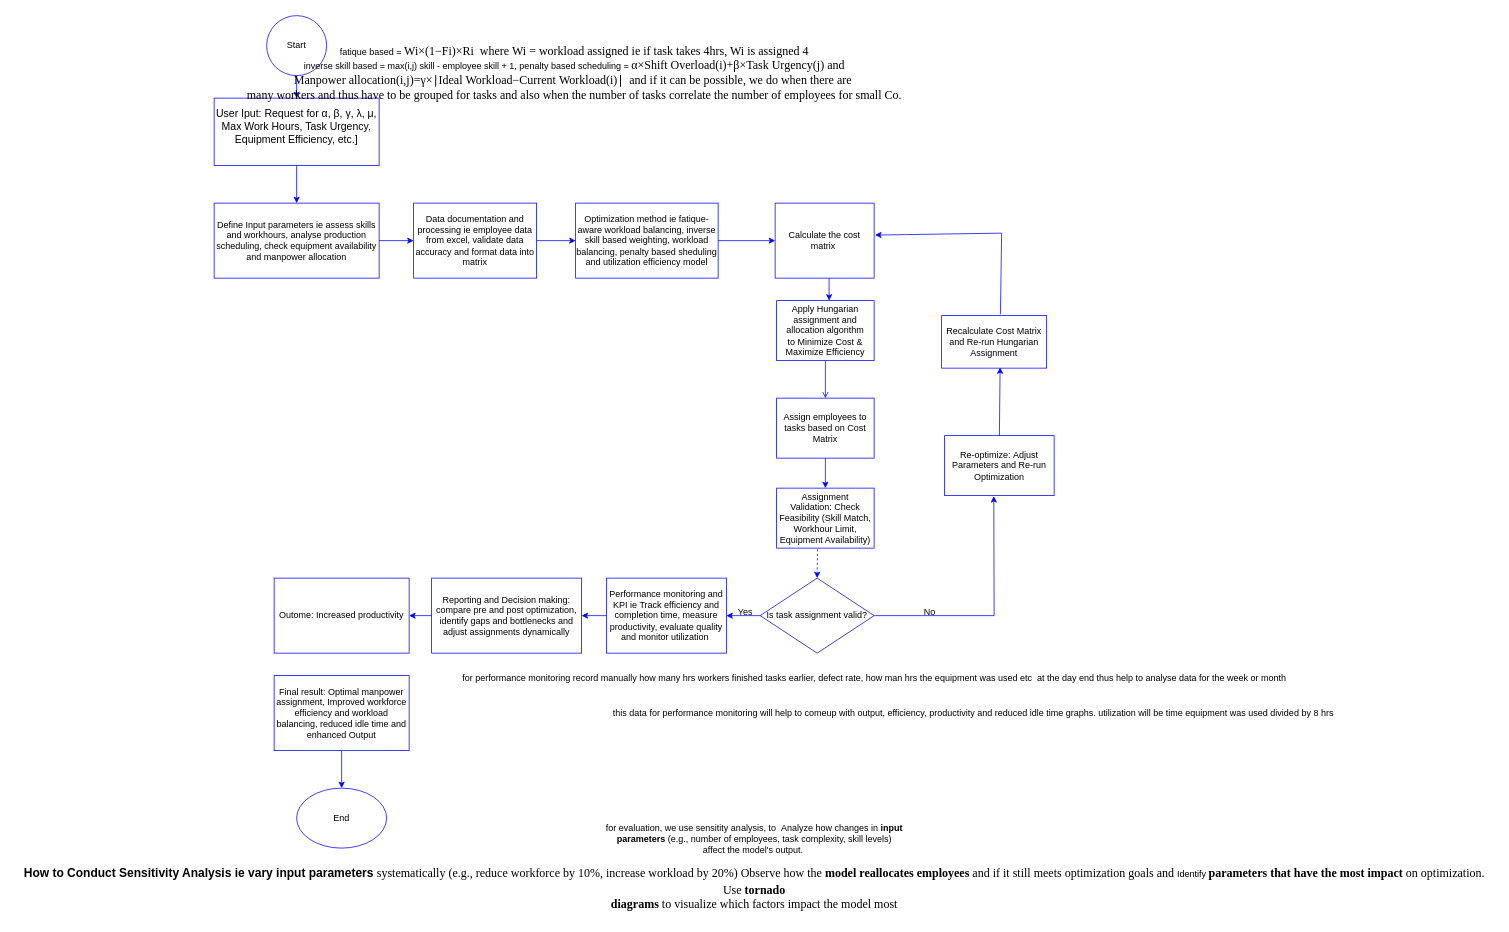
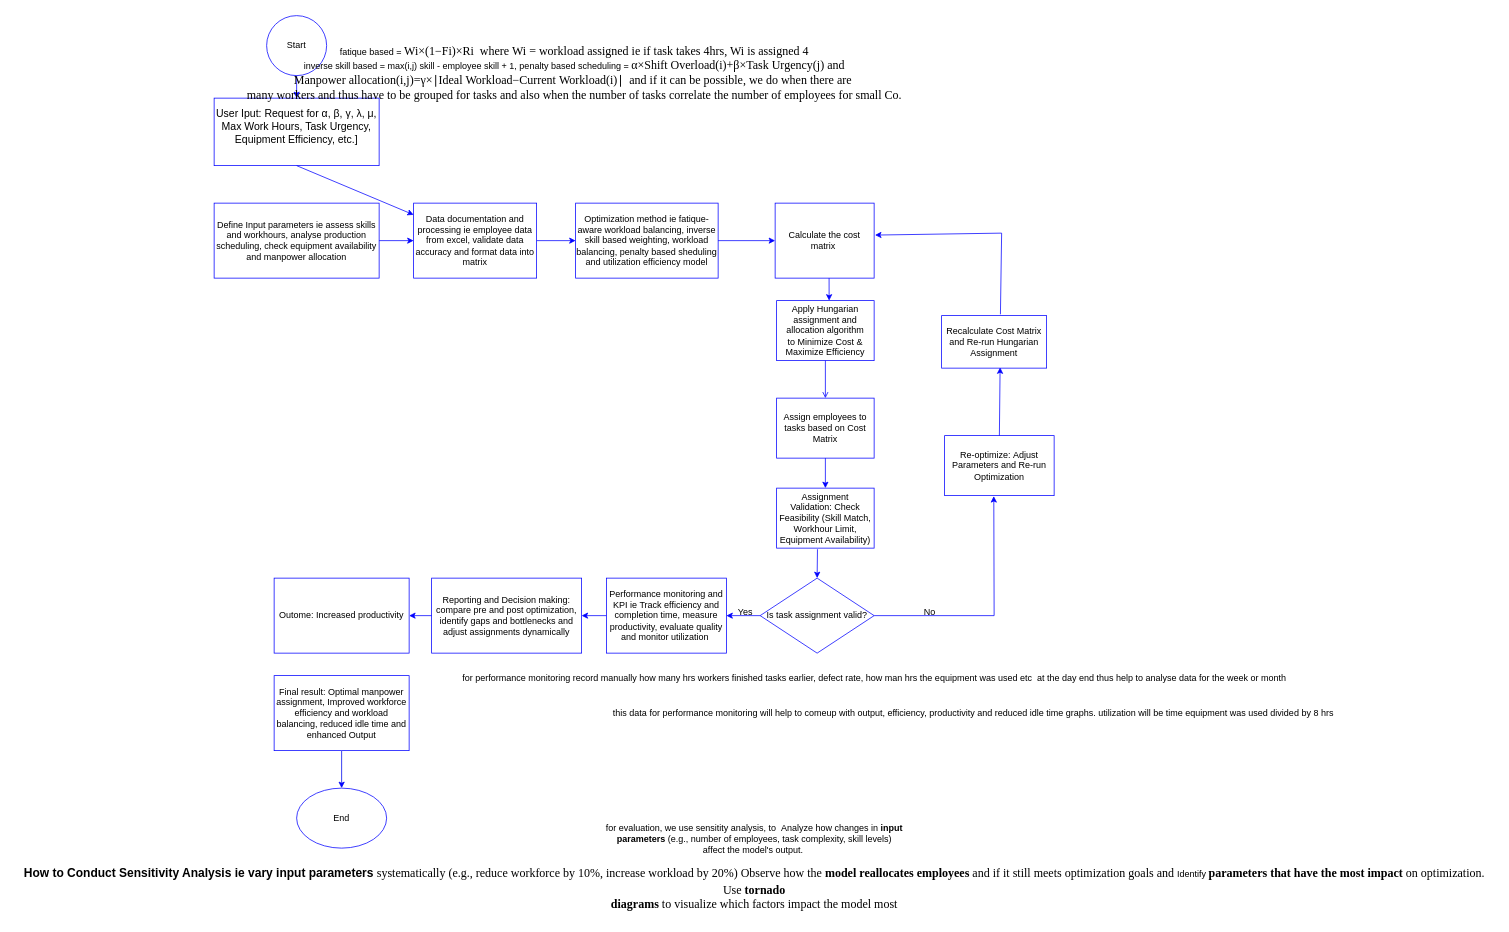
- <mxCell id="22" value="" style="endArrow=classic;html=1;exitX=0.5;exitY=1;exitDx=0;exitDy=0;strokeColor=#0000FF;" parent="1" source="4" target="5" edge="1"><mxGeometry width="50" height="50" relative="1" as="geometry"><mxPoint x="665" y="330" as="sourcePoint" /><mxPoint x="715" y="280" as="targetPoint" /></mxGeometry></mxCell>
+ <mxCell id="22" value="" style="endArrow=classic;html=1;exitX=0.5;exitY=1;exitDx=0;exitDy=0;strokeColor=#0000FF;" parent="1" source="4" target="7" edge="1"><mxGeometry width="50" height="50" relative="1" as="geometry"><mxPoint x="665" y="330" as="sourcePoint" /><mxPoint x="715" y="280" as="targetPoint" /></mxGeometry></mxCell>
- <mxCell id="28" value="" style="endArrow=classic;html=1;entryX=0.5;entryY=0;entryDx=0;entryDy=0;exitX=0.419;exitY=1.018;exitDx=0;exitDy=0;exitPerimeter=0;strokeColor=#0000FF;dashed=1;" parent="1" source="12" target="13" edge="1"><mxGeometry width="50" height="50" relative="1" as="geometry"><mxPoint x="925" y="580" as="sourcePoint" /><mxPoint x="975" y="530" as="targetPoint" /></mxGeometry></mxCell>
+ <mxCell id="28" value="" style="endArrow=classic;html=1;entryX=0.5;entryY=0;entryDx=0;entryDy=0;exitX=0.419;exitY=1.018;exitDx=0;exitDy=0;exitPerimeter=0;strokeColor=#0000FF;" parent="1" source="12" target="13" edge="1"><mxGeometry width="50" height="50" relative="1" as="geometry"><mxPoint x="925" y="580" as="sourcePoint" /><mxPoint x="975" y="530" as="targetPoint" /></mxGeometry></mxCell>
